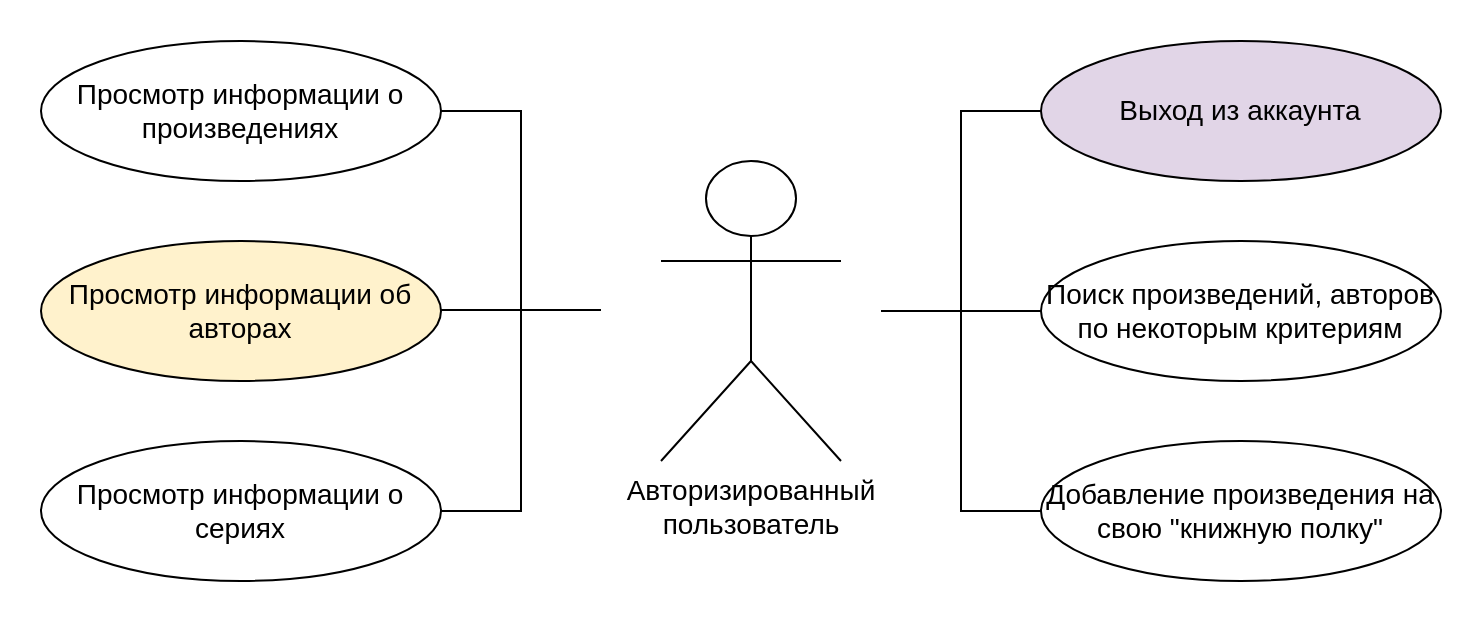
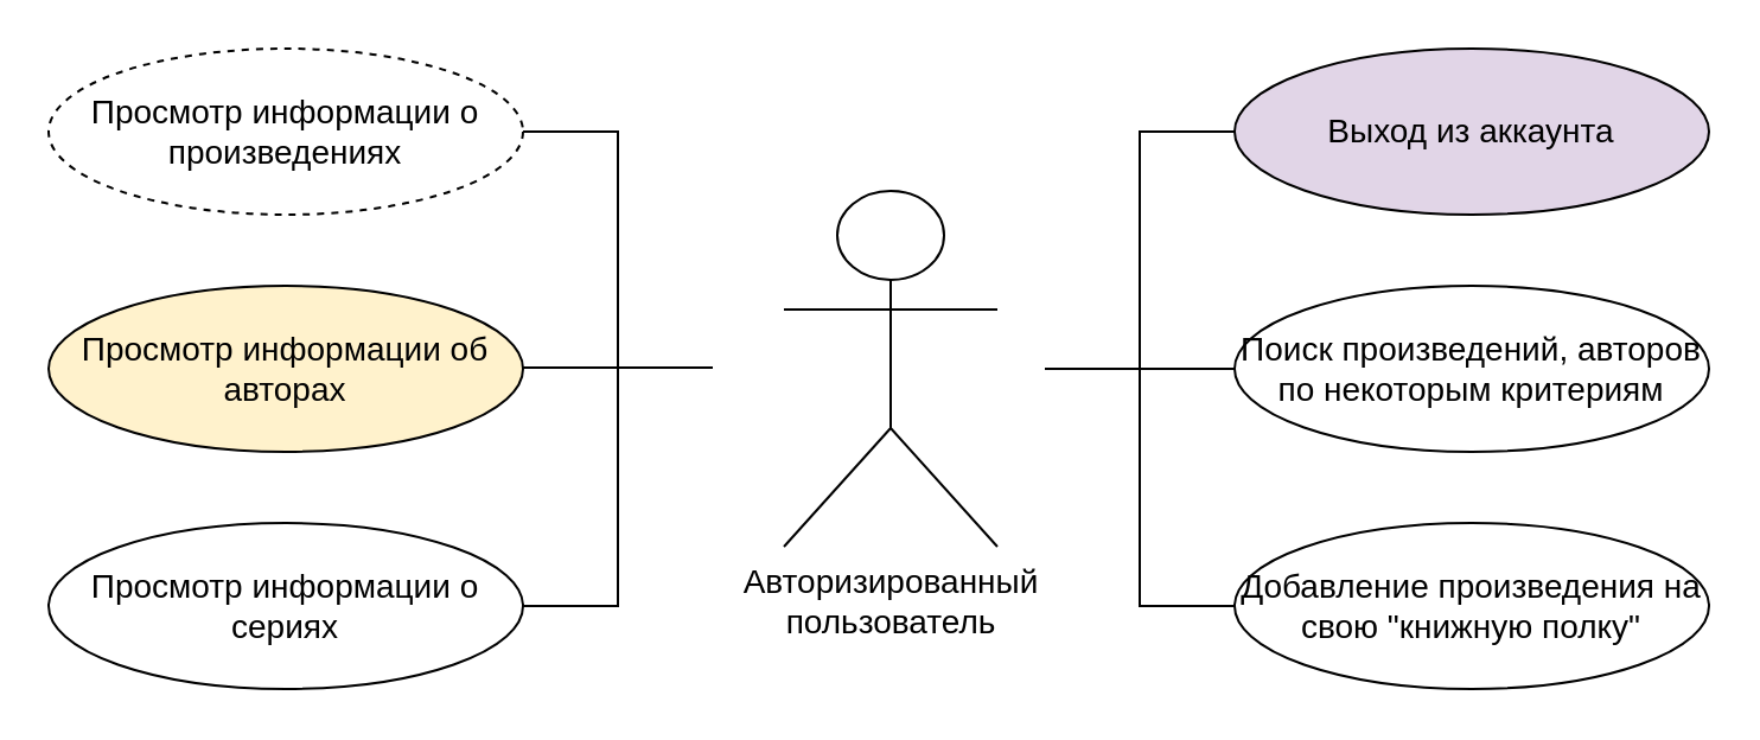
- <mxCell id="6" value="Просмотр информации о &lt;br&gt;произведениях" style="ellipse;whiteSpace=wrap;html=1;fontSize=14;" parent="1" vertex="1"><mxGeometry x="20" y="20" width="200" height="70" as="geometry" /></mxCell>
+ <mxCell id="6" value="Просмотр информации о &lt;br&gt;произведениях" style="ellipse;whiteSpace=wrap;html=1;fontSize=14;dashed=1;" parent="1" vertex="1"><mxGeometry x="20" y="20" width="200" height="70" as="geometry" /></mxCell>
